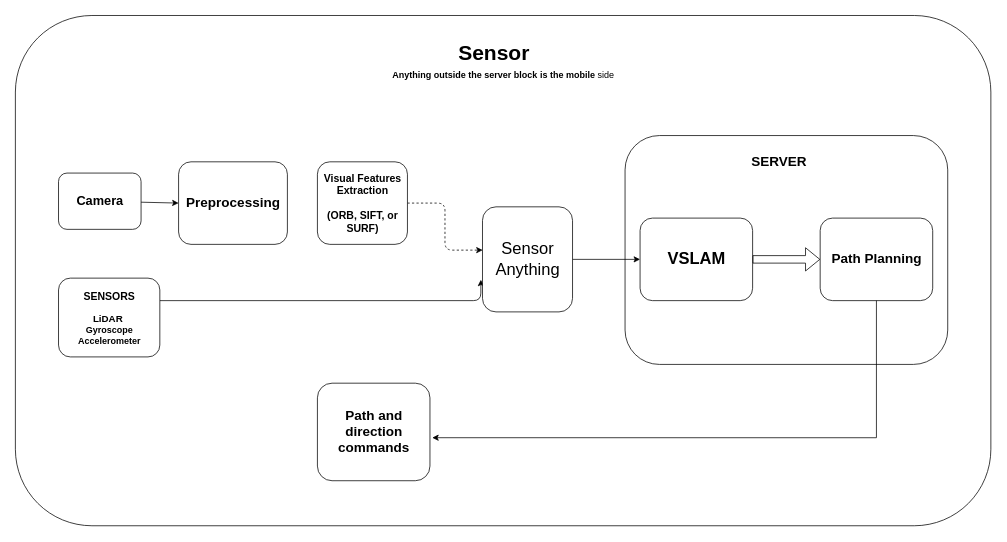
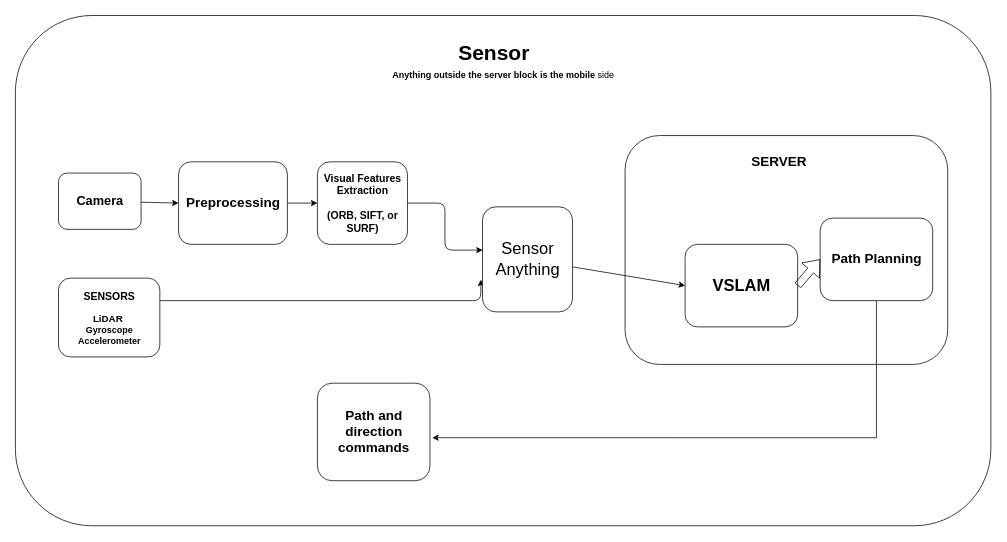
+ <mxCell id="7" style="edgeStyle=none;html=1;entryX=0;entryY=0.5;entryDx=0;entryDy=0;fontSize=18;" edge="1" parent="1" source="8" target="10"><mxGeometry relative="1" as="geometry" /></mxCell>
- <mxCell id="9" style="edgeStyle=orthogonalEdgeStyle;html=1;entryX=0.002;entryY=0.412;entryDx=0;entryDy=0;entryPerimeter=0;fontSize=18;dashed=1;" edge="1" parent="1" source="10" target="15"><mxGeometry relative="1" as="geometry" /></mxCell>
+ <mxCell id="9" style="edgeStyle=orthogonalEdgeStyle;html=1;entryX=0.002;entryY=0.412;entryDx=0;entryDy=0;entryPerimeter=0;fontSize=18;" edge="1" parent="1" source="10" target="15"><mxGeometry relative="1" as="geometry" /></mxCell>
- <mxCell id="13" value="&lt;b&gt;&lt;font style=&quot;font-size: 22px;&quot;&gt;VSLAM&lt;/font&gt;&lt;/b&gt;" style="rounded=1;whiteSpace=wrap;html=1;fontSize=18;" vertex="1" parent="1"><mxGeometry x="852.5" y="290" width="150" height="110" as="geometry" /></mxCell>
+ <mxCell id="13" value="&lt;b&gt;&lt;font style=&quot;font-size: 22px;&quot;&gt;VSLAM&lt;/font&gt;&lt;/b&gt;" style="rounded=1;whiteSpace=wrap;html=1;fontSize=18;" vertex="1" parent="1"><mxGeometry x="912.5" y="325" width="150" height="110" as="geometry" /></mxCell>
